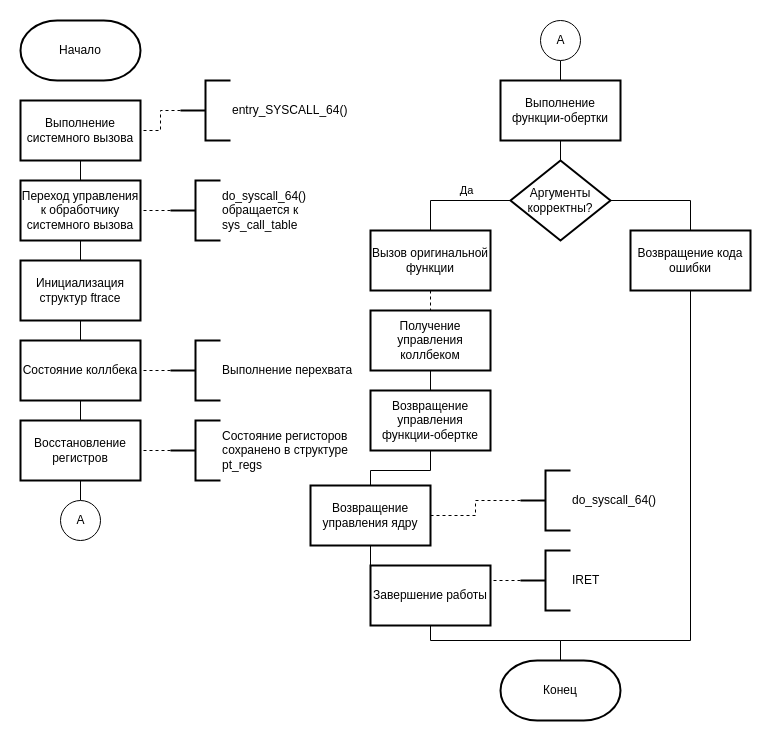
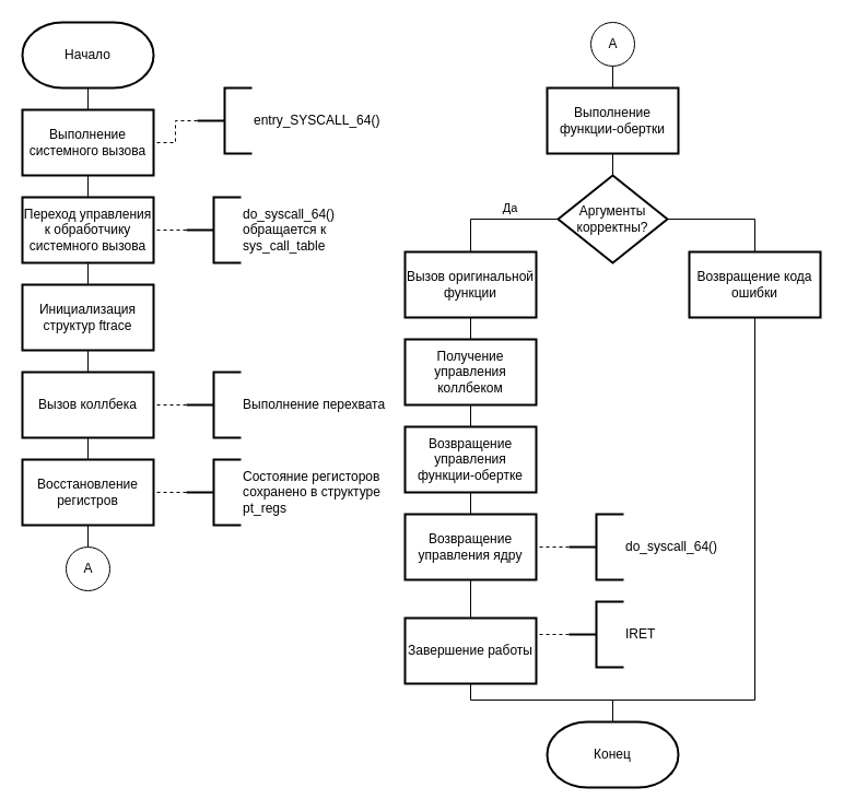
+ <mxCell id="2" style="edgeStyle=orthogonalEdgeStyle;rounded=0;orthogonalLoop=1;jettySize=auto;html=1;exitX=0.5;exitY=1;exitDx=0;exitDy=0;exitPerimeter=0;entryX=0.5;entryY=0;entryDx=0;entryDy=0;endArrow=none;endFill=0;" edge="1" parent="1" source="3" target="5"><mxGeometry relative="1" as="geometry" /></mxCell>
- <mxCell id="22" style="edgeStyle=orthogonalEdgeStyle;rounded=0;orthogonalLoop=1;jettySize=auto;html=1;exitX=0.5;exitY=1;exitDx=0;exitDy=0;entryX=0.5;entryY=0;entryDx=0;entryDy=0;endArrow=none;endFill=0;dashed=1;" edge="1" parent="1" source="23" target="25"><mxGeometry relative="1" as="geometry" /></mxCell>
+ <mxCell id="22" style="edgeStyle=orthogonalEdgeStyle;rounded=0;orthogonalLoop=1;jettySize=auto;html=1;exitX=0.5;exitY=1;exitDx=0;exitDy=0;entryX=0.5;entryY=0;entryDx=0;entryDy=0;endArrow=none;endFill=0;" edge="1" parent="1" source="23" target="25"><mxGeometry relative="1" as="geometry" /></mxCell>
- <mxCell id="11" value="Состояние коллбека" style="rounded=0;whiteSpace=wrap;html=1;absoluteArcSize=1;arcSize=14;strokeWidth=2;" vertex="1" parent="1"><mxGeometry x="20" y="340" width="120" height="60" as="geometry" /></mxCell>
+ <mxCell id="11" value="Вызов коллбека" style="rounded=0;whiteSpace=wrap;html=1;absoluteArcSize=1;arcSize=14;strokeWidth=2;" vertex="1" parent="1"><mxGeometry x="20" y="340" width="120" height="60" as="geometry" /></mxCell>
- <mxCell id="29" value="Возвращение управления ядру" style="rounded=0;whiteSpace=wrap;html=1;absoluteArcSize=1;arcSize=14;strokeWidth=2;" vertex="1" parent="1"><mxGeometry x="310" y="485" width="120" height="60" as="geometry" /></mxCell>
+ <mxCell id="29" value="Возвращение управления ядру" style="rounded=0;whiteSpace=wrap;html=1;absoluteArcSize=1;arcSize=14;strokeWidth=2;" vertex="1" parent="1"><mxGeometry x="370" y="470" width="120" height="60" as="geometry" /></mxCell>
